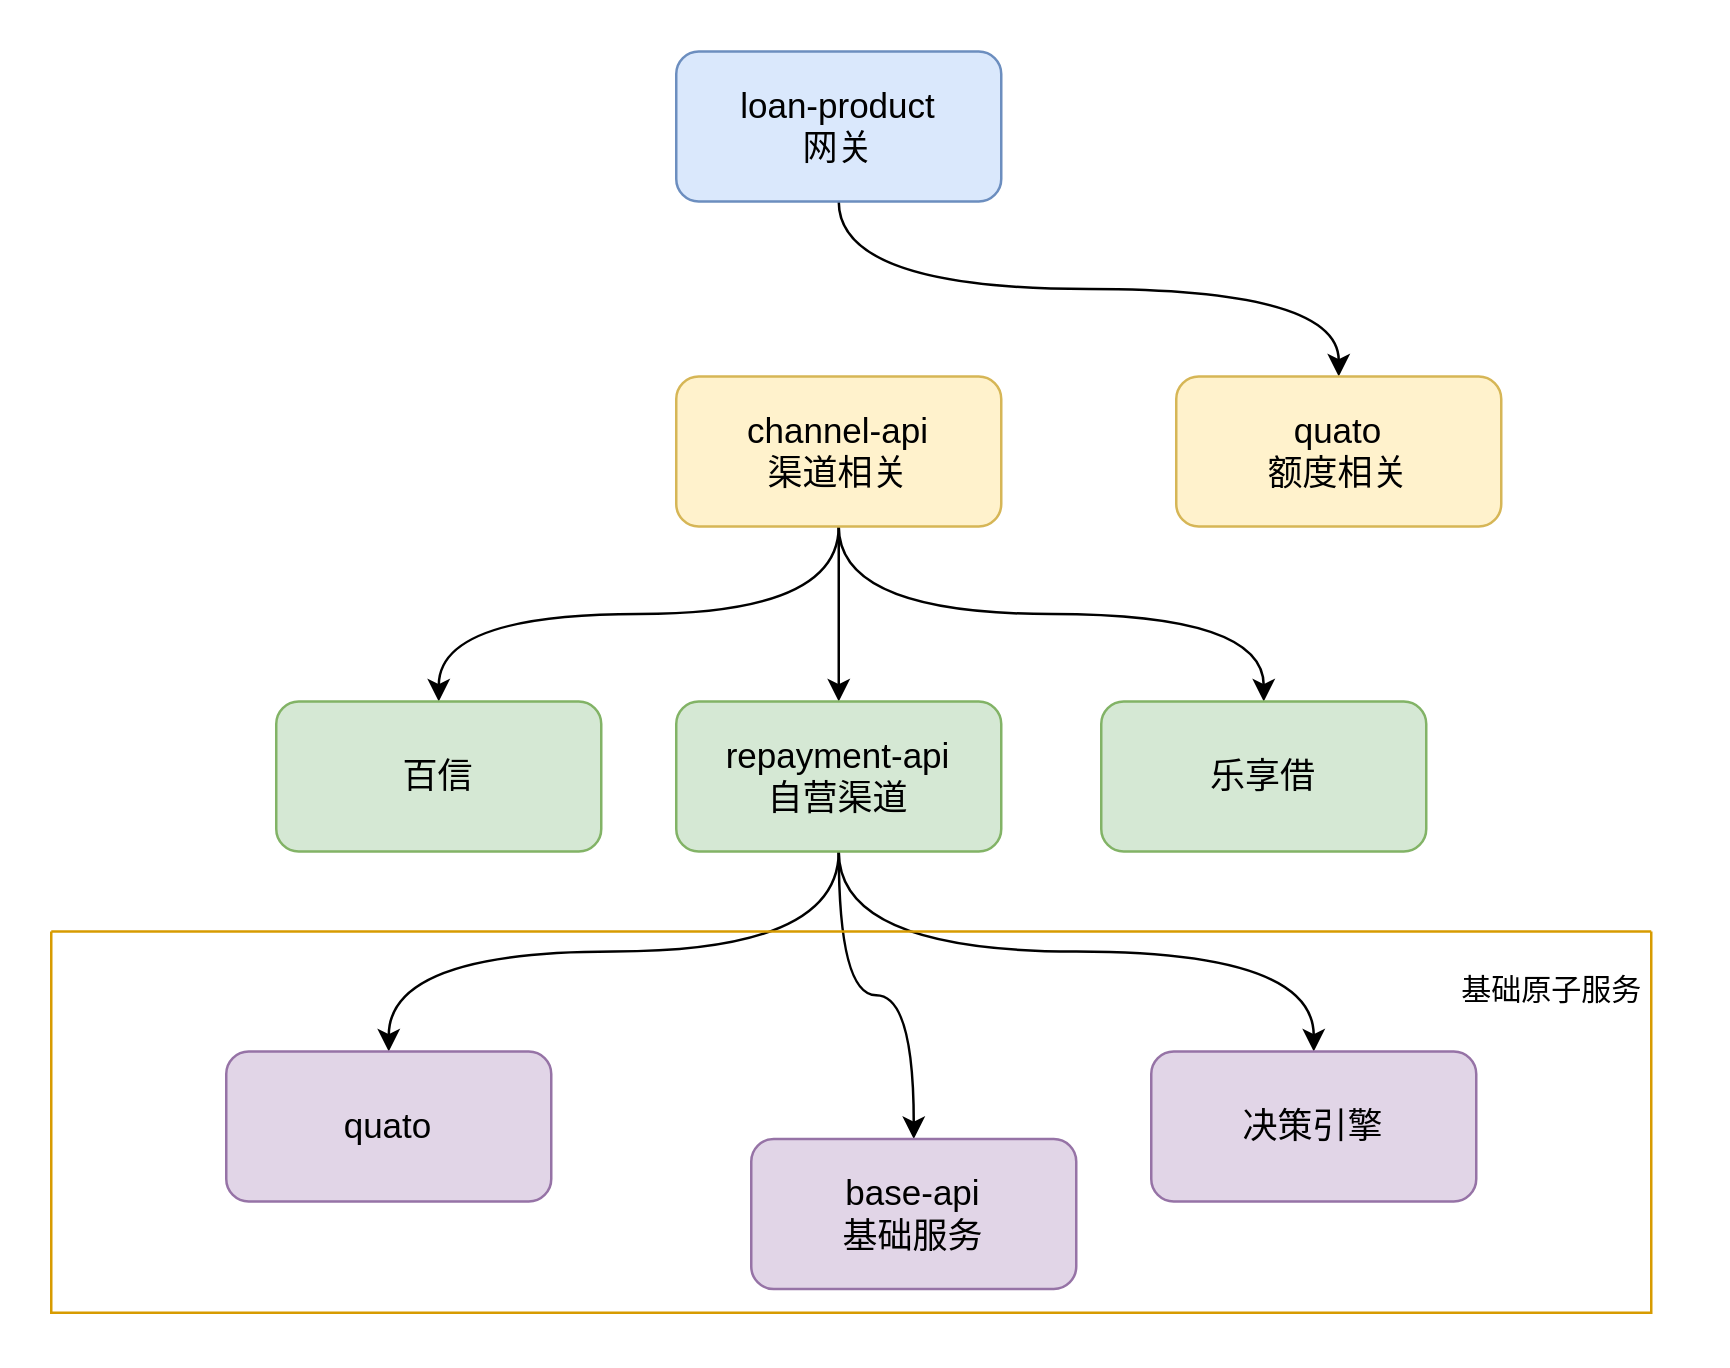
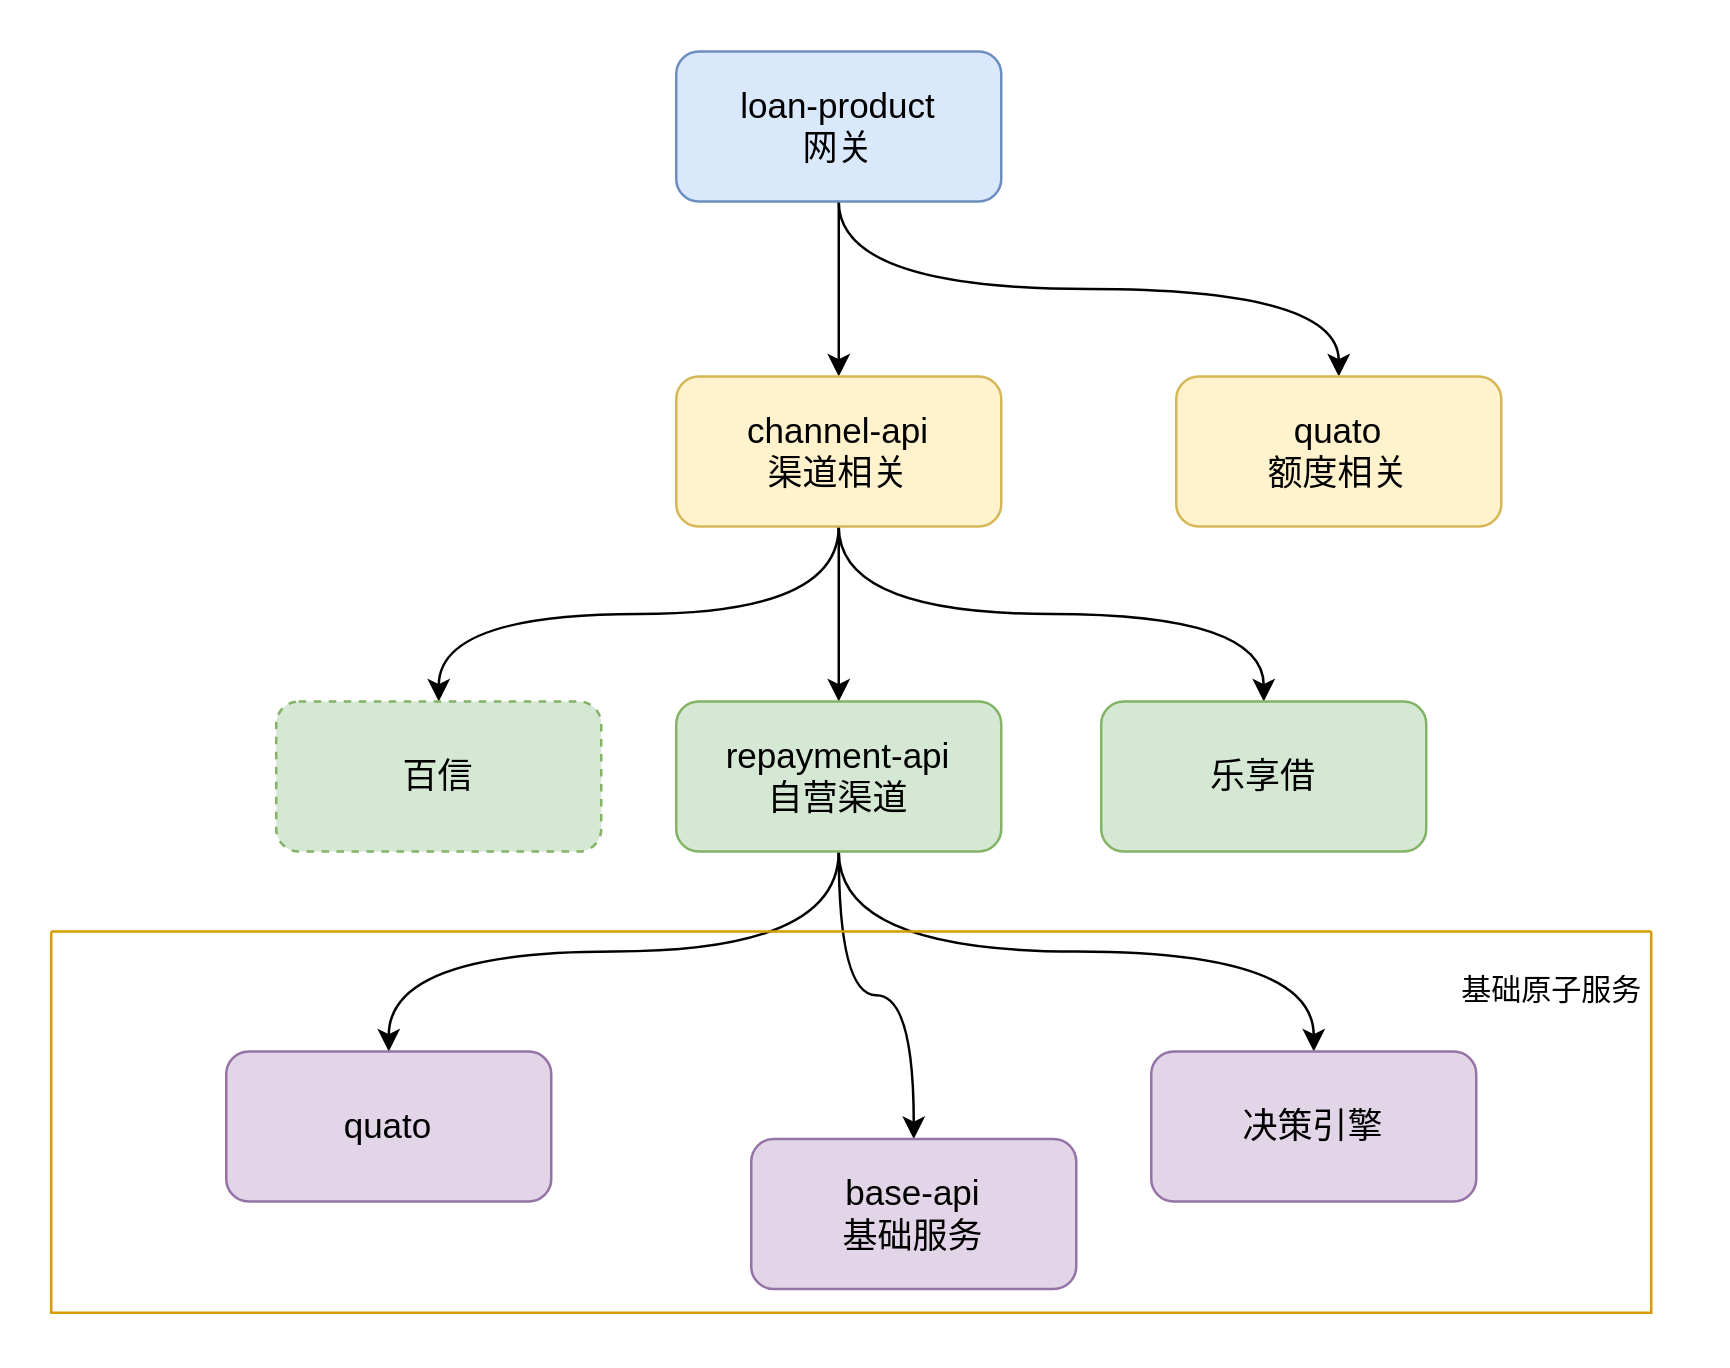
+ <mxCell id="2" style="edgeStyle=orthogonalEdgeStyle;hachureGap=4;orthogonalLoop=1;jettySize=auto;html=1;exitX=0.5;exitY=1;exitDx=0;exitDy=0;entryX=0.5;entryY=0;entryDx=0;entryDy=0;fontFamily=Architects Daughter;fontSource=https%3A%2F%2Ffonts.googleapis.com%2Fcss%3Ffamily%3DArchitects%2BDaughter;fontSize=16;curved=1;" edge="1" parent="1" source="4" target="8"><mxGeometry relative="1" as="geometry" /></mxCell>
- <mxCell id="10" value="&lt;font style=&quot;font-size: 14px;&quot;&gt;百信&lt;/font&gt;" style="rounded=1;whiteSpace=wrap;html=1;shadow=0;glass=0;fillColor=#d5e8d4;strokeColor=#82b366;" vertex="1" parent="1"><mxGeometry x="110" y="280" width="130" height="60" as="geometry" /></mxCell>
+ <mxCell id="10" value="&lt;font style=&quot;font-size: 14px;&quot;&gt;百信&lt;/font&gt;" style="rounded=1;whiteSpace=wrap;html=1;shadow=0;glass=0;fillColor=#d5e8d4;strokeColor=#82b366;dashed=1;" vertex="1" parent="1"><mxGeometry x="110" y="280" width="130" height="60" as="geometry" /></mxCell>
